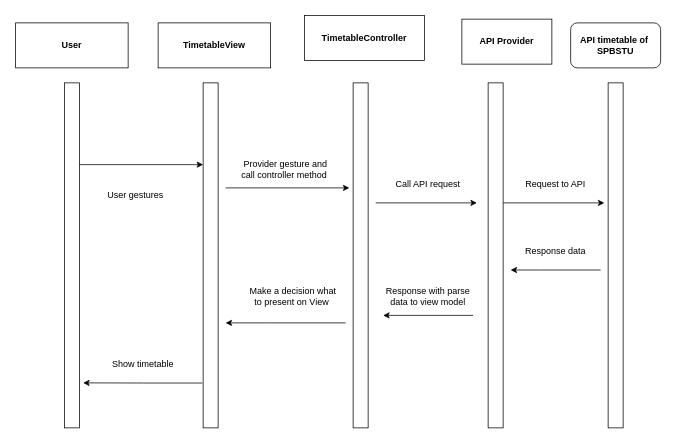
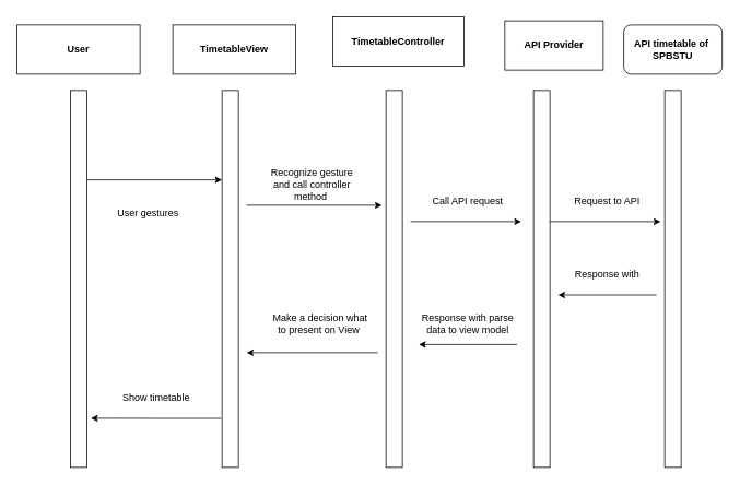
- <mxCell id="18" value="Provider gesture and call controller method&amp;nbsp;" style="text;html=1;strokeColor=none;fillColor=none;align=center;verticalAlign=middle;whiteSpace=wrap;rounded=0;" parent="1" vertex="1"><mxGeometry x="320" y="210" width="120" height="30" as="geometry" /></mxCell>
+ <mxCell id="18" value="Recognize gesture and call controller method&amp;nbsp;" style="text;html=1;strokeColor=none;fillColor=none;align=center;verticalAlign=middle;whiteSpace=wrap;rounded=0;" parent="1" vertex="1"><mxGeometry x="320" y="210" width="120" height="30" as="geometry" /></mxCell>
- <mxCell id="23" value="Response data" style="text;html=1;strokeColor=none;fillColor=none;align=center;verticalAlign=middle;whiteSpace=wrap;rounded=0;" parent="1" vertex="1"><mxGeometry x="680" y="319.5" width="120" height="30" as="geometry" /></mxCell>
+ <mxCell id="23" value="Response with" style="text;html=1;strokeColor=none;fillColor=none;align=center;verticalAlign=middle;whiteSpace=wrap;rounded=0;" parent="1" vertex="1"><mxGeometry x="680" y="319.5" width="120" height="30" as="geometry" /></mxCell>
